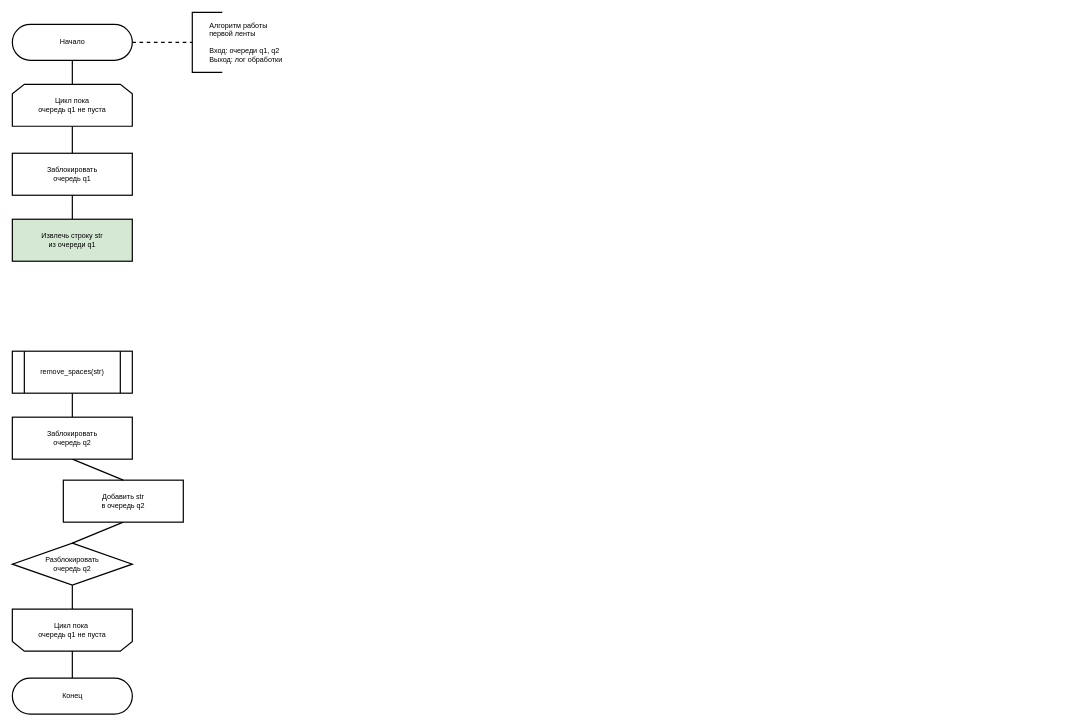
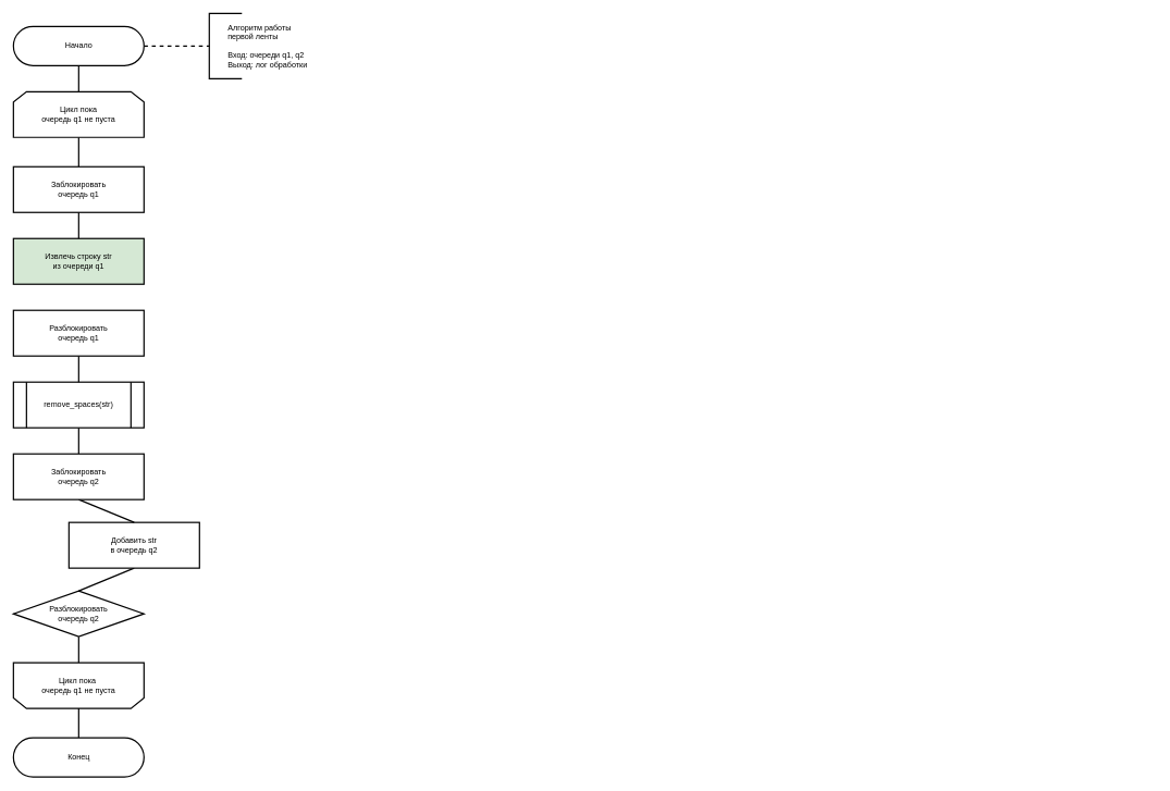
+ <mxCell id="18" value="&lt;font&gt;&lt;div&gt;Разблокировать&lt;/div&gt;&lt;div&gt;очередь q1&lt;/div&gt;&lt;/font&gt;" style="rounded=0;whiteSpace=wrap;html=1;strokeWidth=2;align=center;" parent="1" vertex="1"><mxGeometry x="20" y="475" width="200" height="70" as="geometry" /></mxCell>
+ <mxCell id="17" style="edgeStyle=none;html=1;exitX=0.5;exitY=1;exitDx=0;exitDy=0;entryX=0.5;entryY=0;entryDx=0;entryDy=0;endArrow=none;endFill=0;strokeWidth=2;" parent="1" source="18" target="11" edge="1"><mxGeometry relative="1" as="geometry" /></mxCell>
